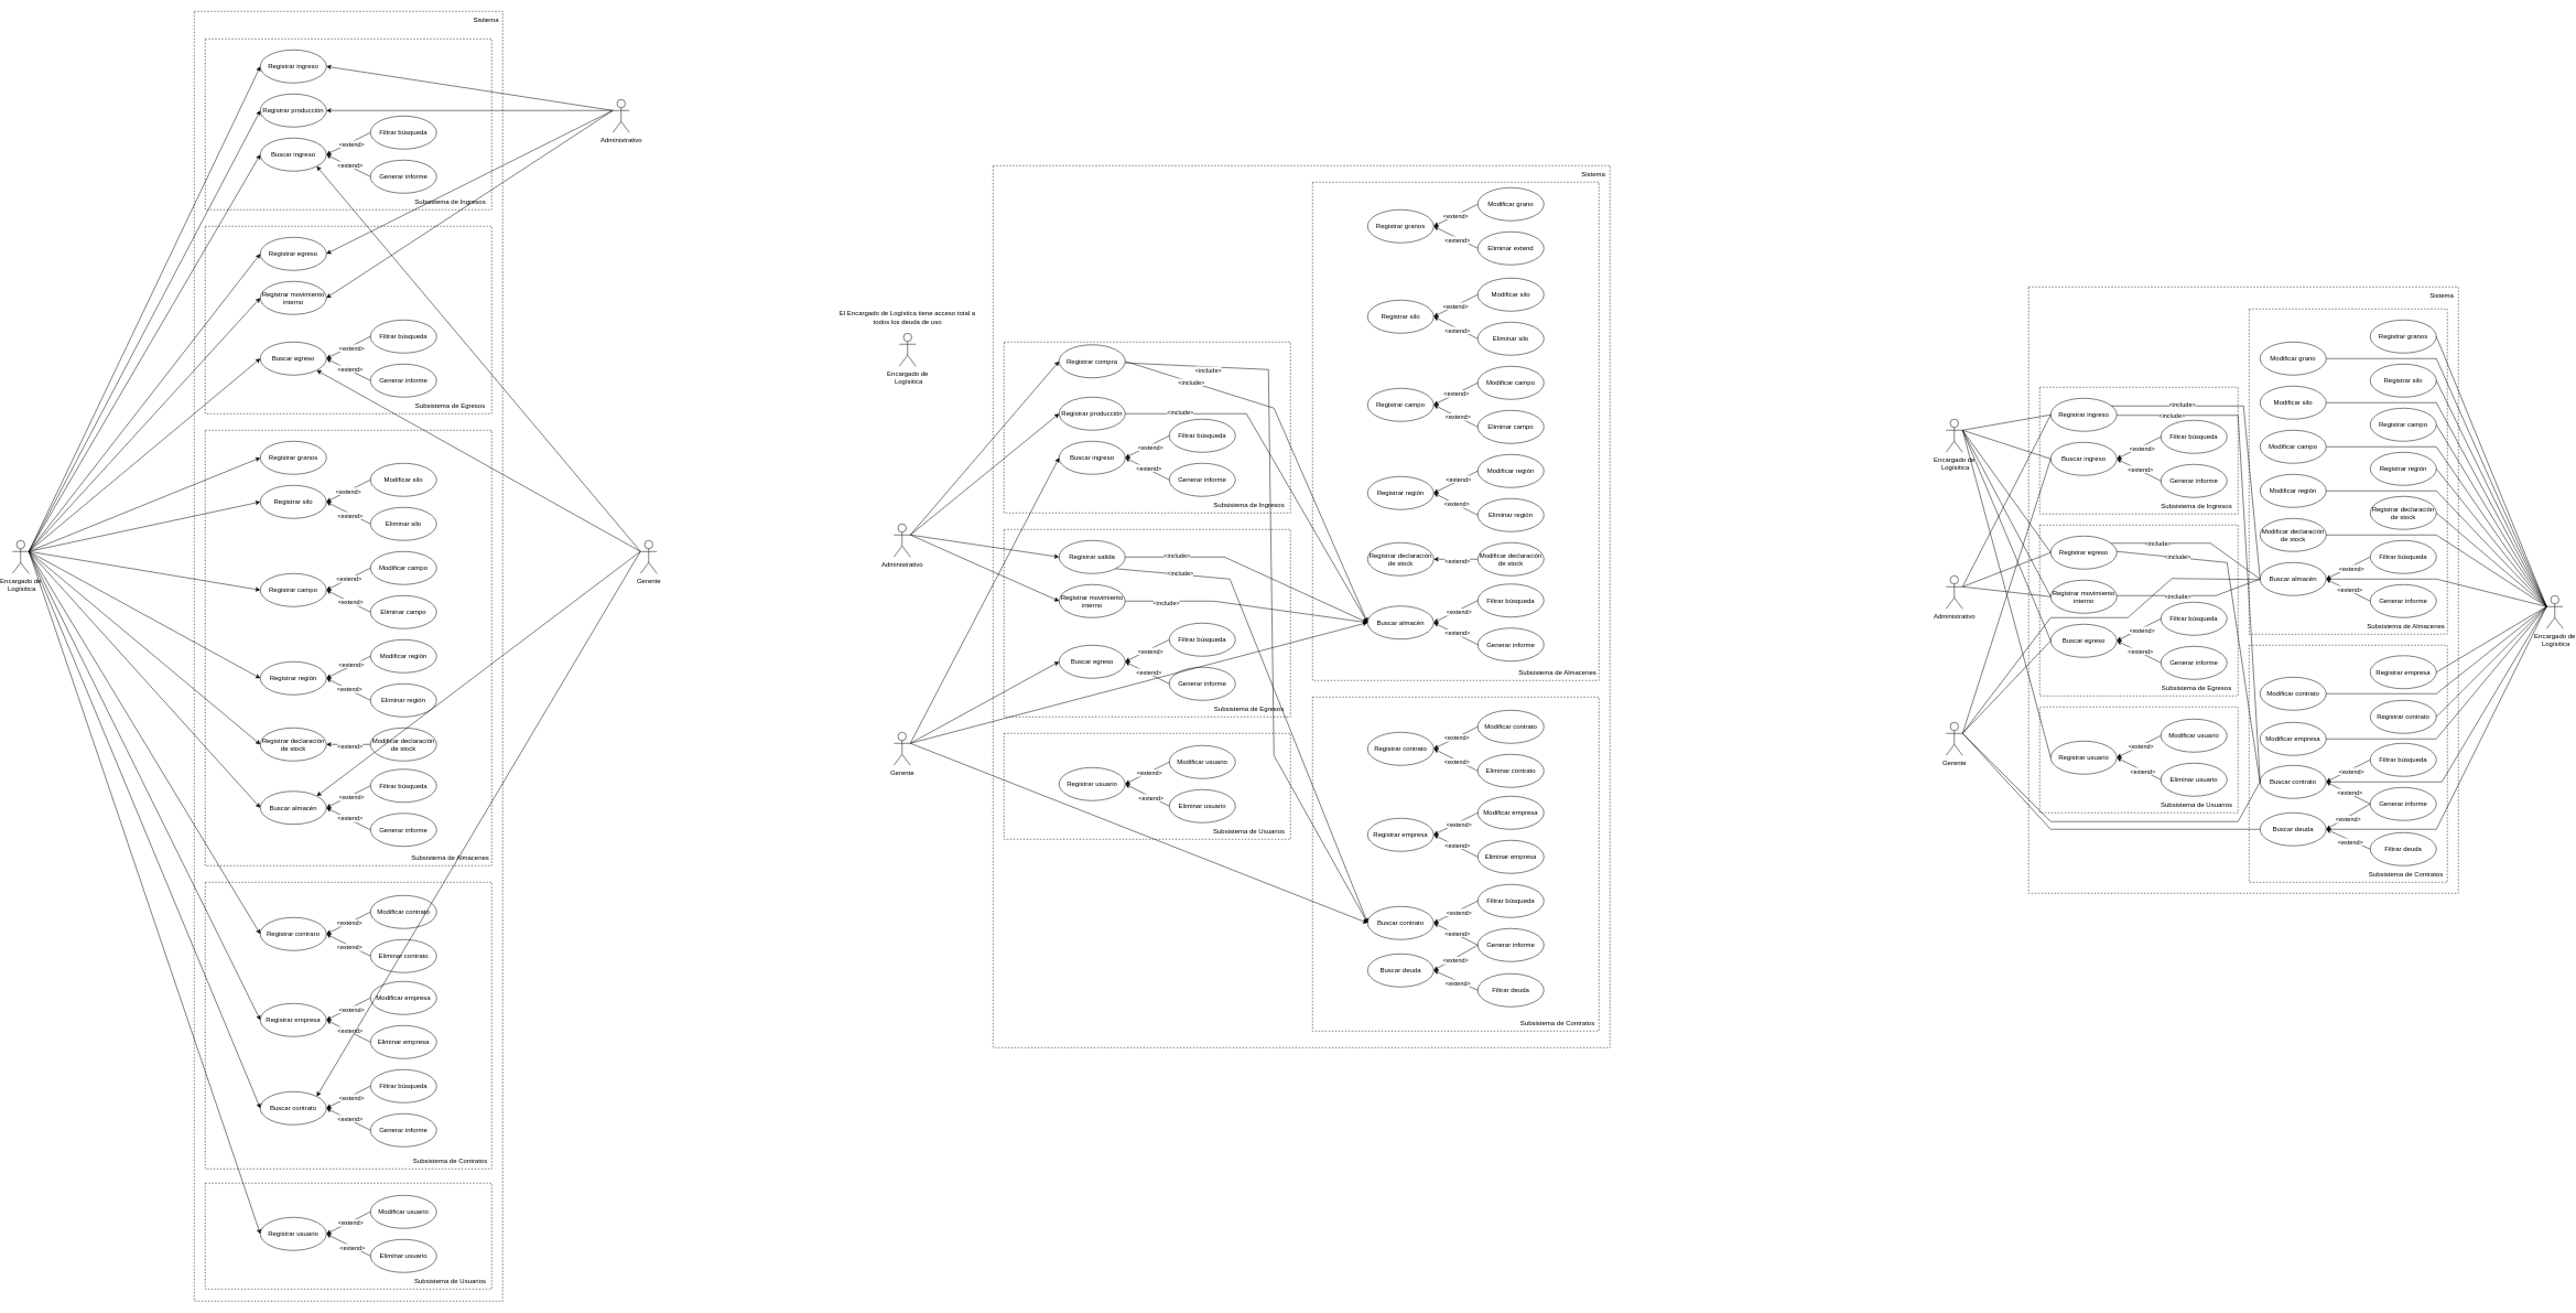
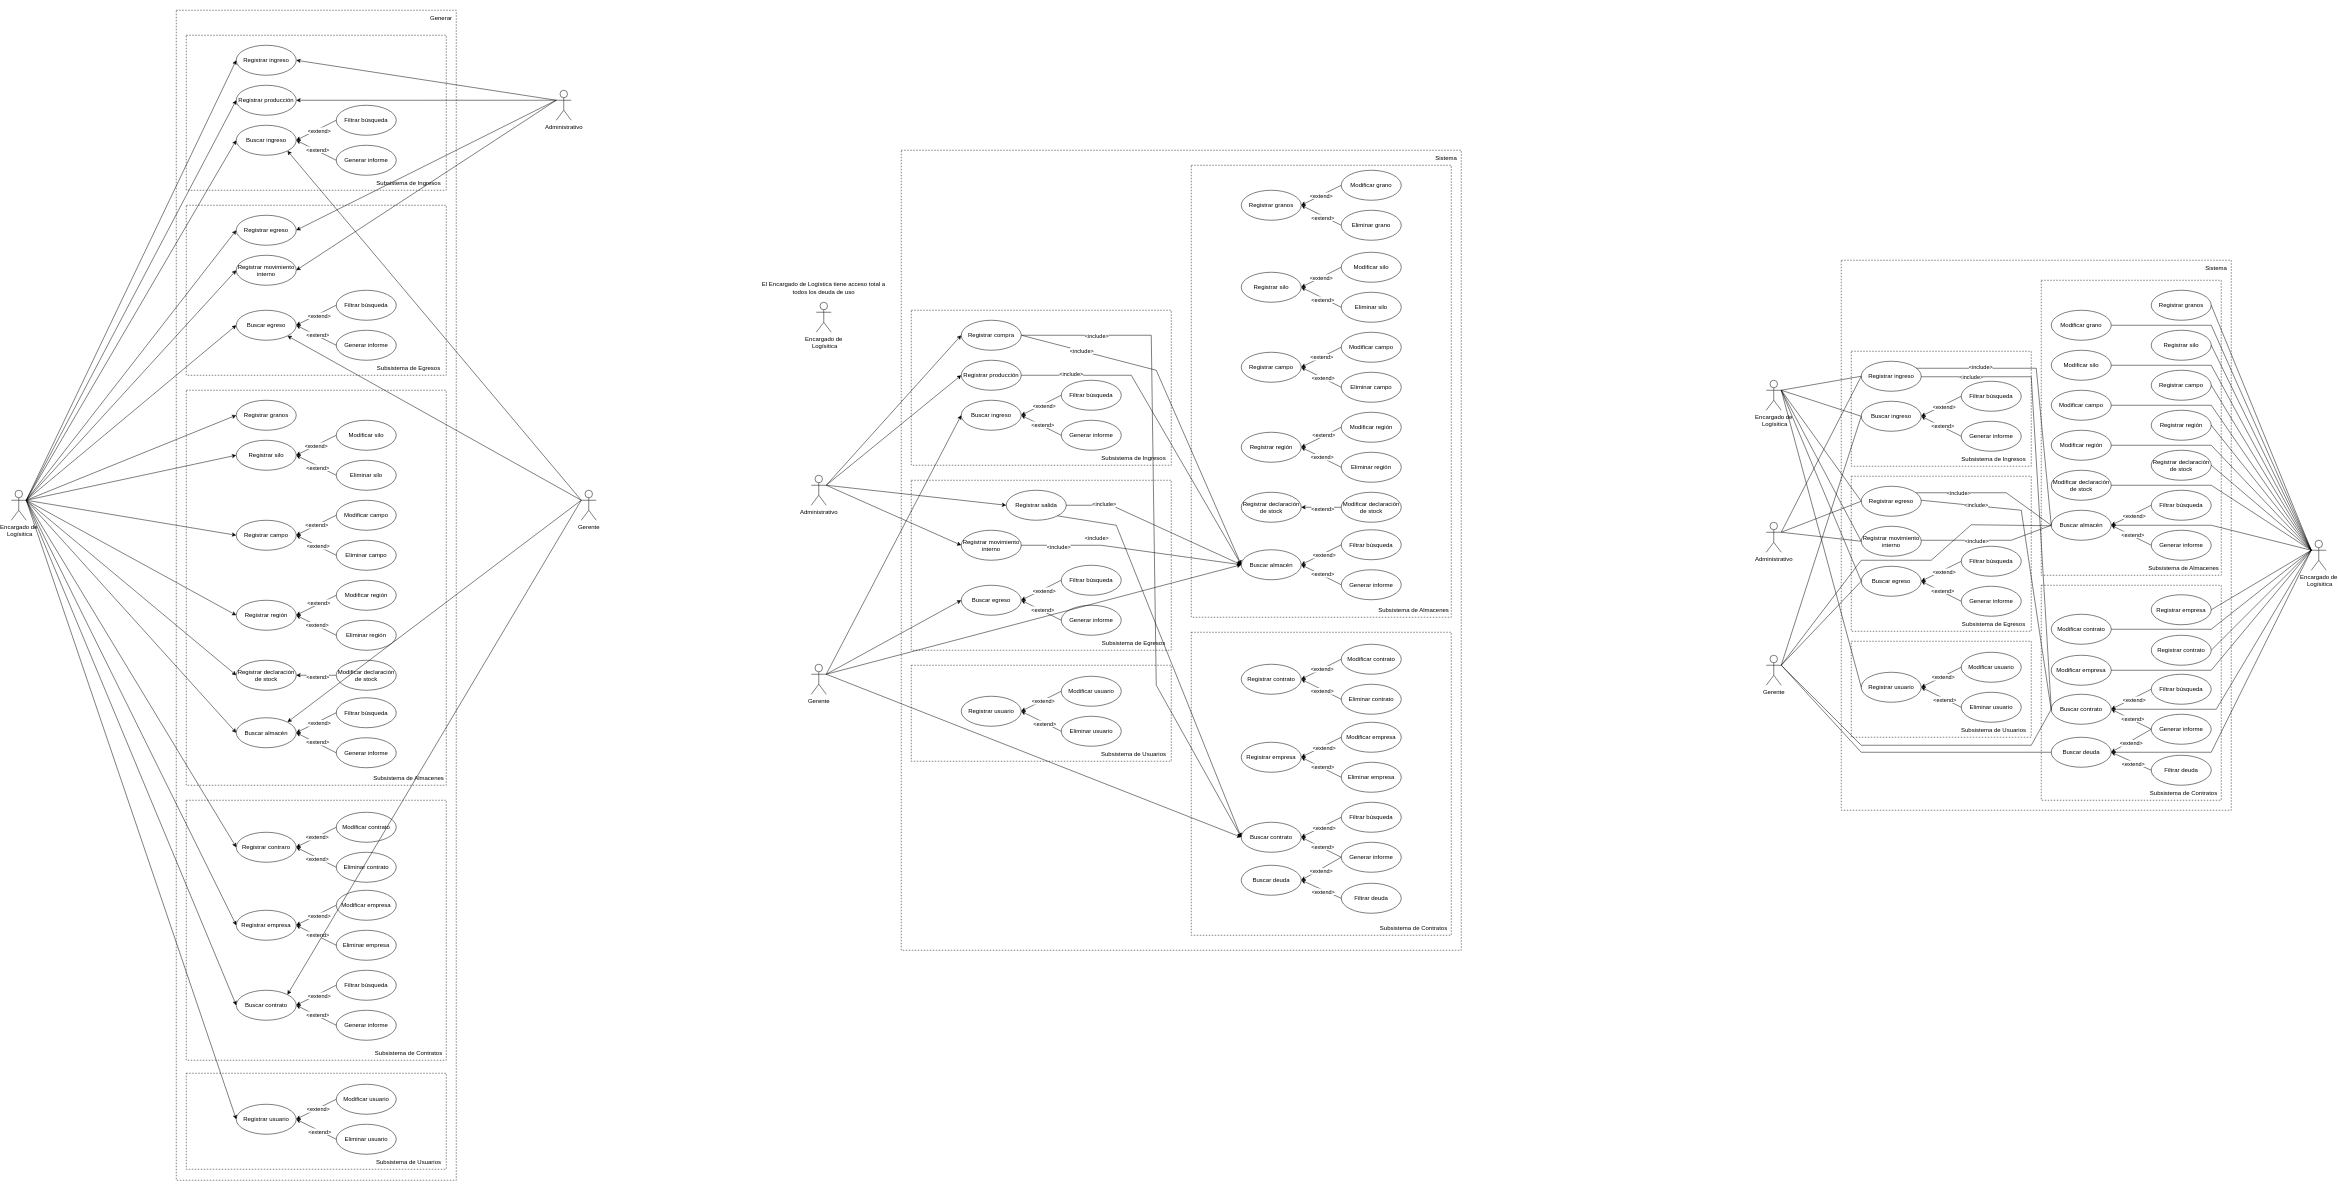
- <mxCell id="81" value="Sisitema" style="text;html=1;align=center;verticalAlign=middle;whiteSpace=wrap;rounded=0;" vertex="1" parent="1"><mxGeometry x="850" y="20" width="60" height="30" as="geometry" /></mxCell>
+ <mxCell id="81" value="Generar" style="text;html=1;align=center;verticalAlign=middle;whiteSpace=wrap;rounded=0;" vertex="1" parent="1"><mxGeometry x="850" y="20" width="60" height="30" as="geometry" /></mxCell>
- <mxCell id="246" value="Eliminar extend" style="ellipse;whiteSpace=wrap;html=1;" vertex="1" parent="1"><mxGeometry x="2680" y="420" width="120" height="60" as="geometry" /></mxCell>
+ <mxCell id="246" value="Eliminar grano" style="ellipse;whiteSpace=wrap;html=1;" vertex="1" parent="1"><mxGeometry x="2680" y="420" width="120" height="60" as="geometry" /></mxCell>
- <mxCell id="131" value="Registrar compra" style="ellipse;whiteSpace=wrap;html=1;" vertex="1" parent="1"><mxGeometry x="1920" y="625" width="120" height="60" as="geometry" /></mxCell>
+ <mxCell id="131" value="Registrar compra" style="ellipse;whiteSpace=wrap;html=1;" vertex="1" parent="1"><mxGeometry x="1920" y="640" width="120" height="60" as="geometry" /></mxCell>
- <mxCell id="133" value="Registrar salida" style="ellipse;whiteSpace=wrap;html=1;" vertex="1" parent="1"><mxGeometry x="1920" y="980" width="120" height="60" as="geometry" /></mxCell>
+ <mxCell id="133" value="Registrar salida" style="ellipse;whiteSpace=wrap;html=1;" vertex="1" parent="1"><mxGeometry x="2010" y="980" width="120" height="60" as="geometry" /></mxCell>
